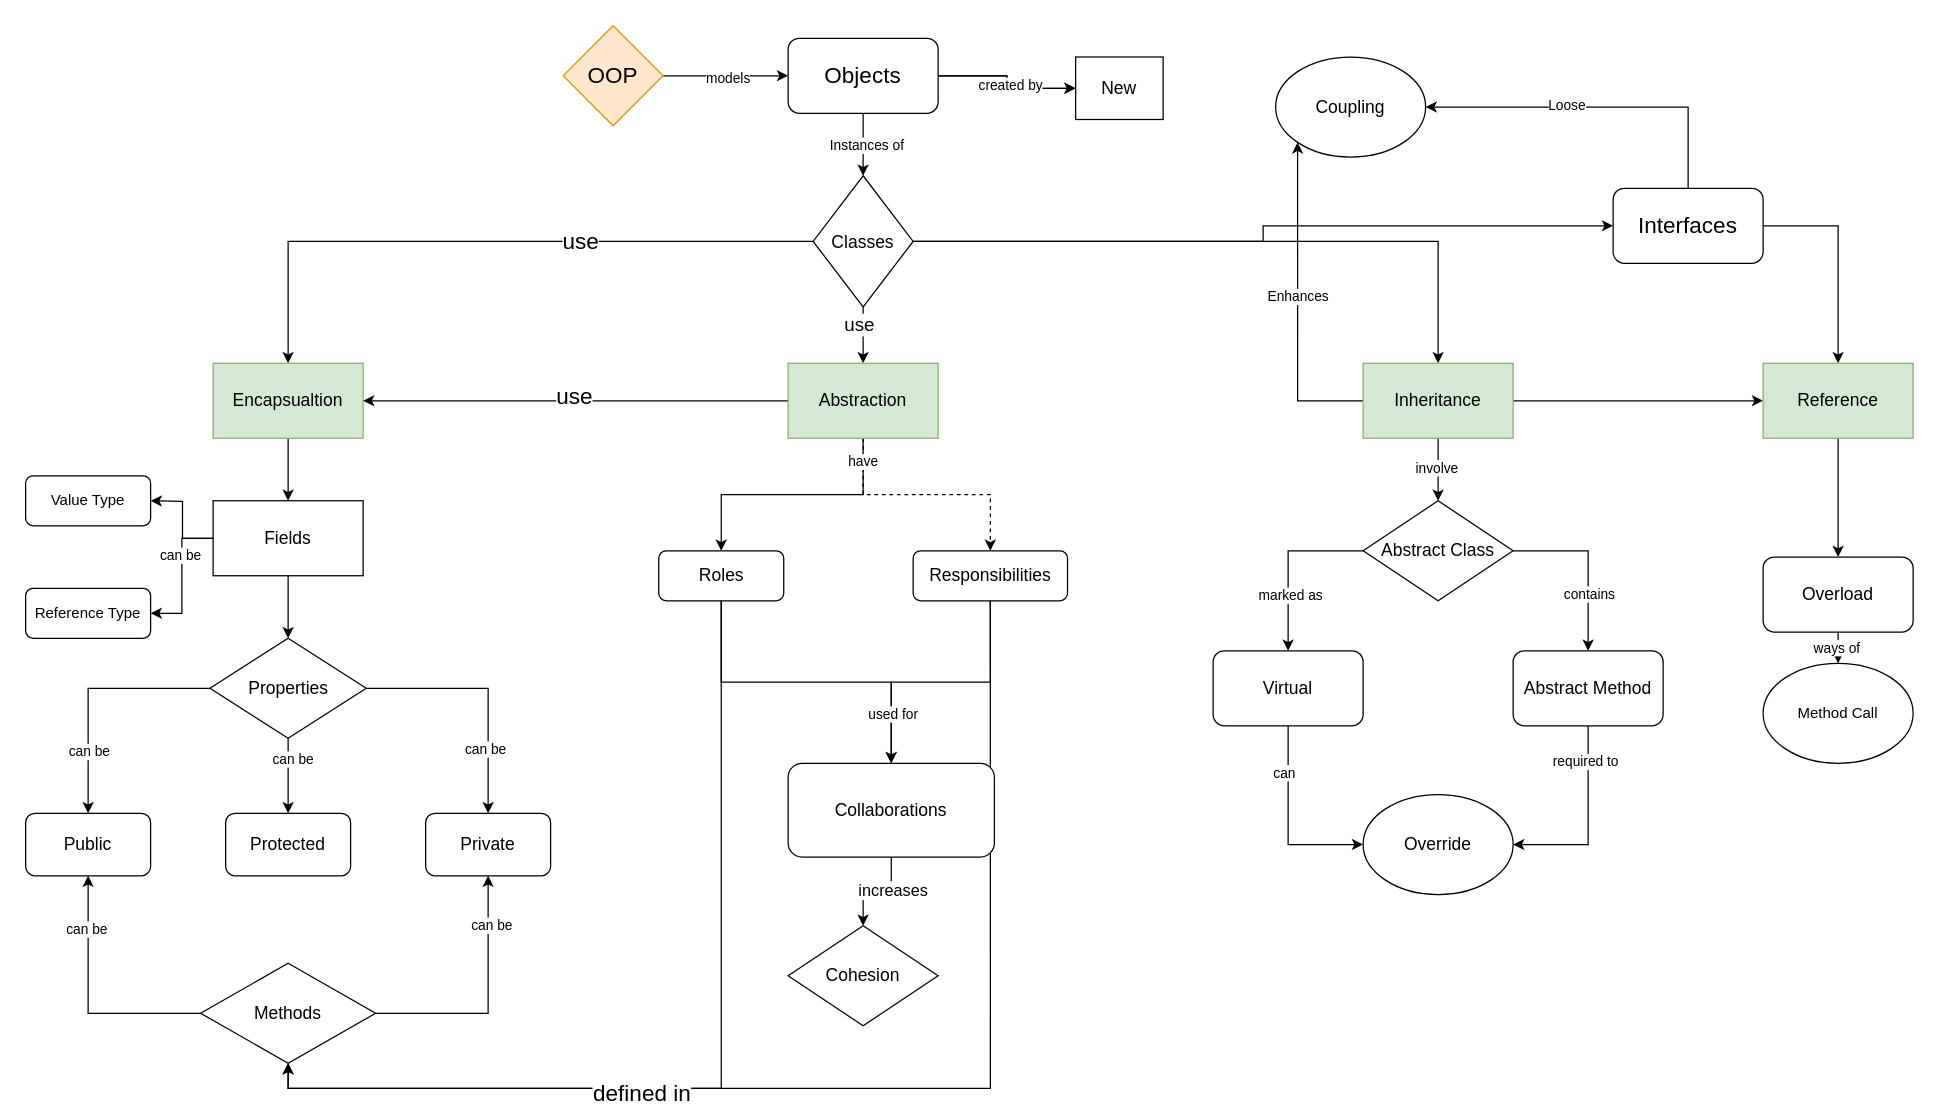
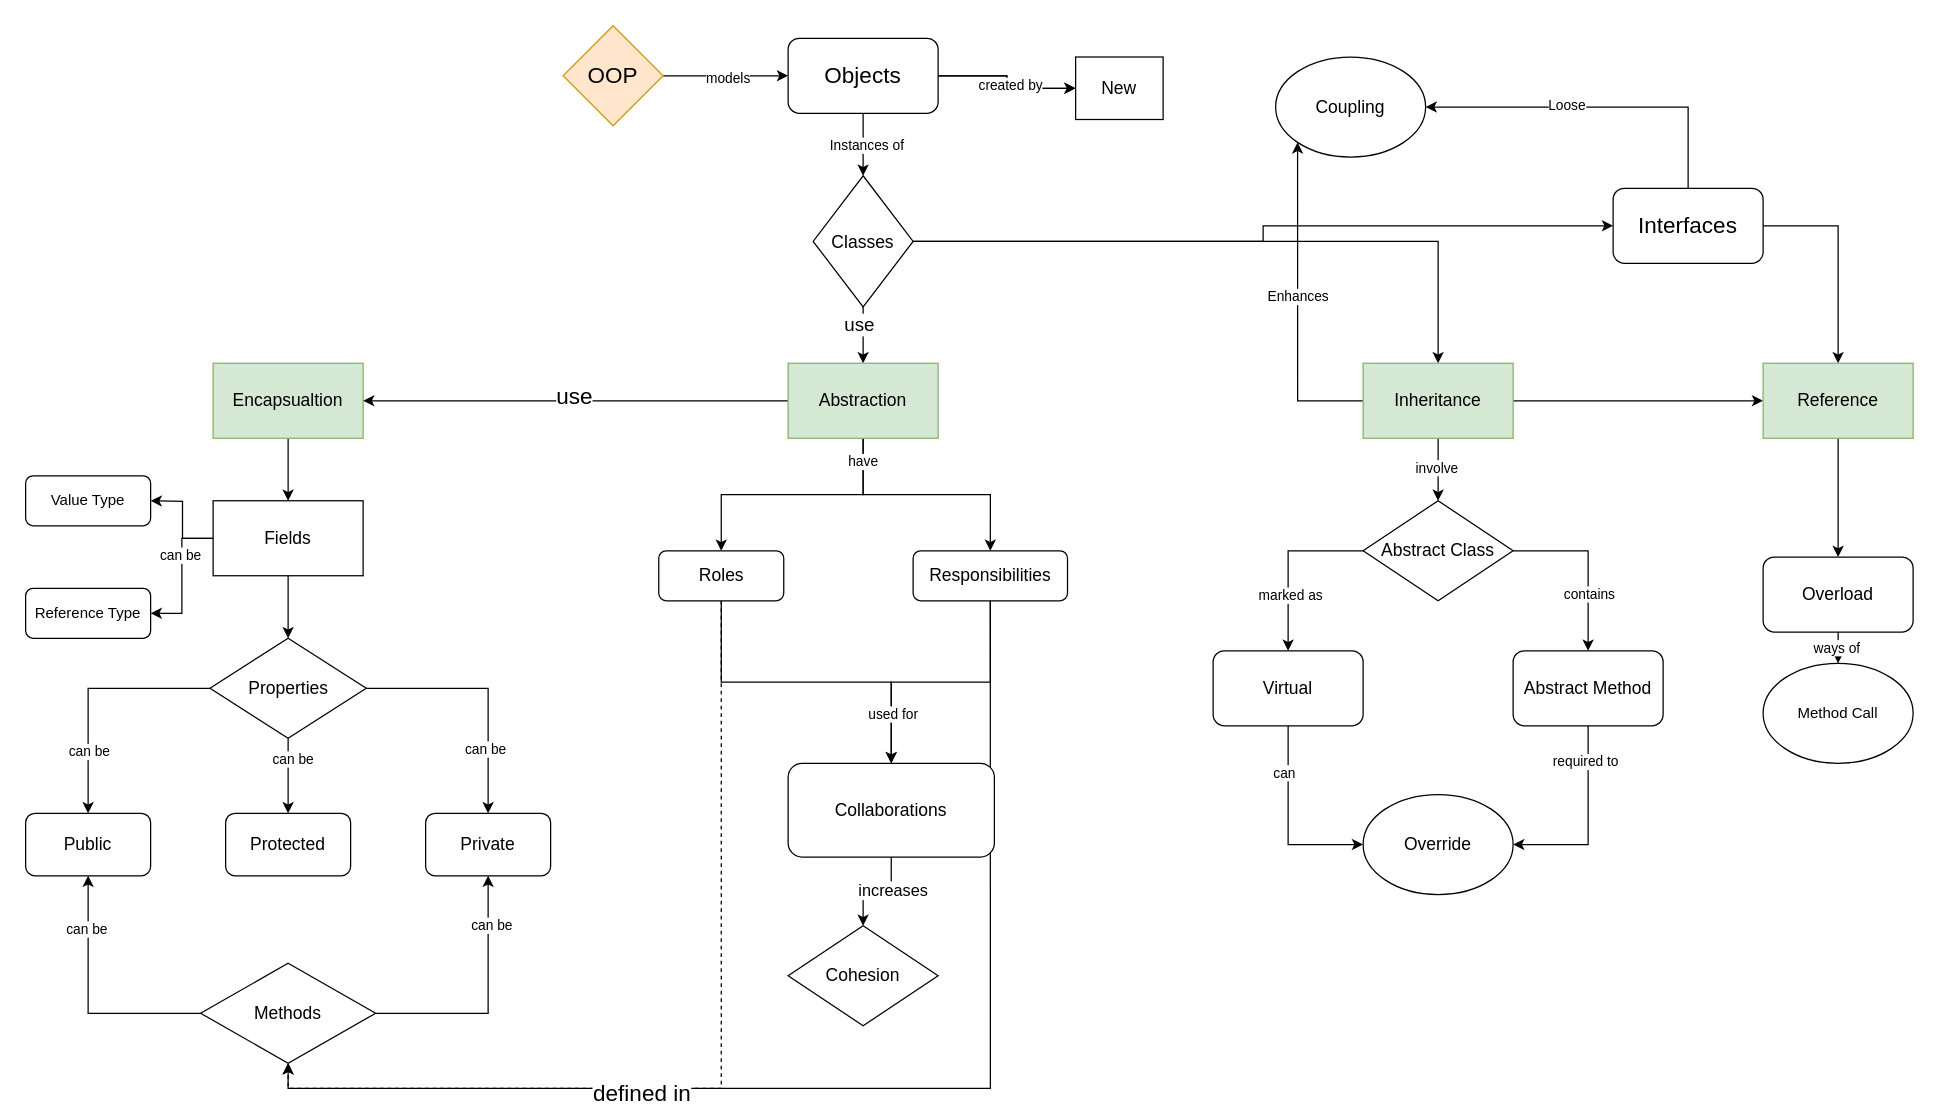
- <mxCell id="13" style="edgeStyle=orthogonalEdgeStyle;rounded=0;orthogonalLoop=1;jettySize=auto;html=1;exitX=0;exitY=0.5;exitDx=0;exitDy=0;" edge="1" parent="1" source="19" target="25"><mxGeometry relative="1" as="geometry" /></mxCell>
- <mxCell id="14" value="&lt;font style=&quot;font-size: 18px;&quot;&gt;use&lt;/font&gt;" style="edgeLabel;html=1;align=center;verticalAlign=middle;resizable=0;points=[];" vertex="1" connectable="0" parent="13"><mxGeometry x="-0.277" relative="1" as="geometry"><mxPoint as="offset" /></mxGeometry></mxCell>
- <mxCell id="52" style="edgeStyle=orthogonalEdgeStyle;rounded=0;orthogonalLoop=1;jettySize=auto;html=1;exitX=0.5;exitY=1;exitDx=0;exitDy=0;entryX=0.5;entryY=0;entryDx=0;entryDy=0;dashed=1;" edge="1" parent="1" source="54" target="62"><mxGeometry relative="1" as="geometry" /></mxCell>
+ <mxCell id="52" style="edgeStyle=orthogonalEdgeStyle;rounded=0;orthogonalLoop=1;jettySize=auto;html=1;exitX=0.5;exitY=1;exitDx=0;exitDy=0;entryX=0.5;entryY=0;entryDx=0;entryDy=0;" edge="1" parent="1" source="54" target="62"><mxGeometry relative="1" as="geometry" /></mxCell>
- <mxCell id="55" style="edgeStyle=orthogonalEdgeStyle;rounded=0;orthogonalLoop=1;jettySize=auto;html=1;exitX=0.5;exitY=1;exitDx=0;exitDy=0;entryX=0.5;entryY=1;entryDx=0;entryDy=0;" edge="1" parent="1" source="57" target="47"><mxGeometry relative="1" as="geometry"><mxPoint x="576.895" y="900" as="targetPoint" /></mxGeometry></mxCell>
+ <mxCell id="55" style="edgeStyle=orthogonalEdgeStyle;rounded=0;orthogonalLoop=1;jettySize=auto;html=1;exitX=0.5;exitY=1;exitDx=0;exitDy=0;entryX=0.5;entryY=1;entryDx=0;entryDy=0;dashed=1;" edge="1" parent="1" source="57" target="47"><mxGeometry relative="1" as="geometry"><mxPoint x="576.895" y="900" as="targetPoint" /></mxGeometry></mxCell>
